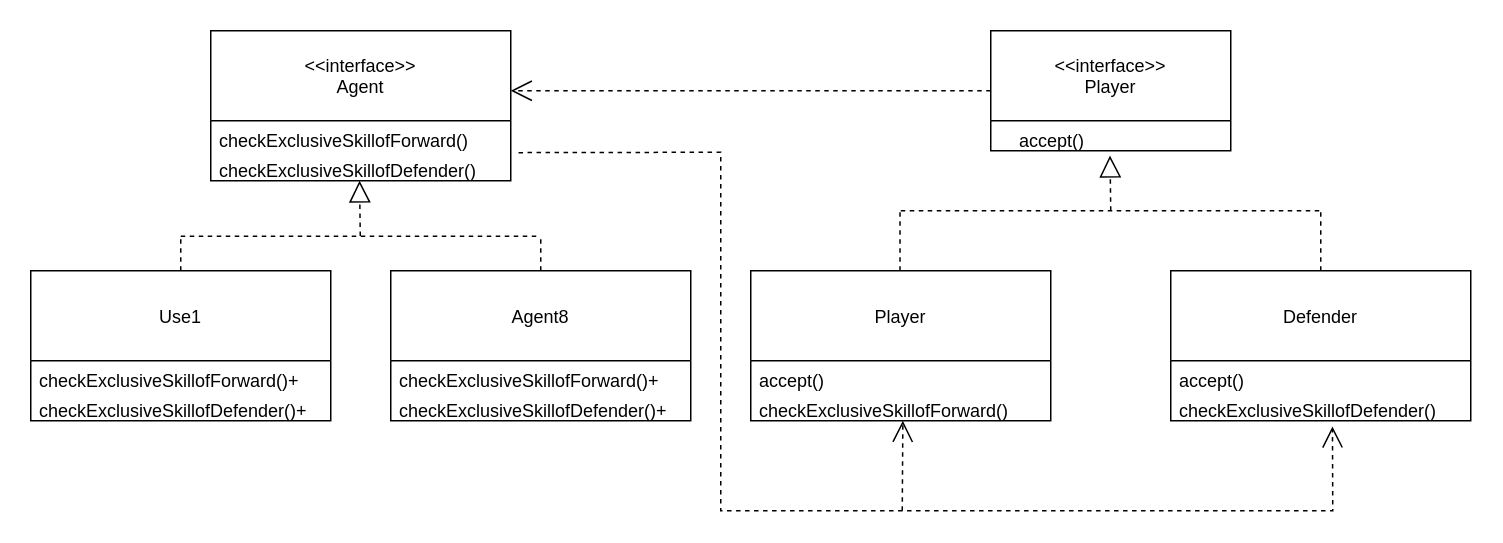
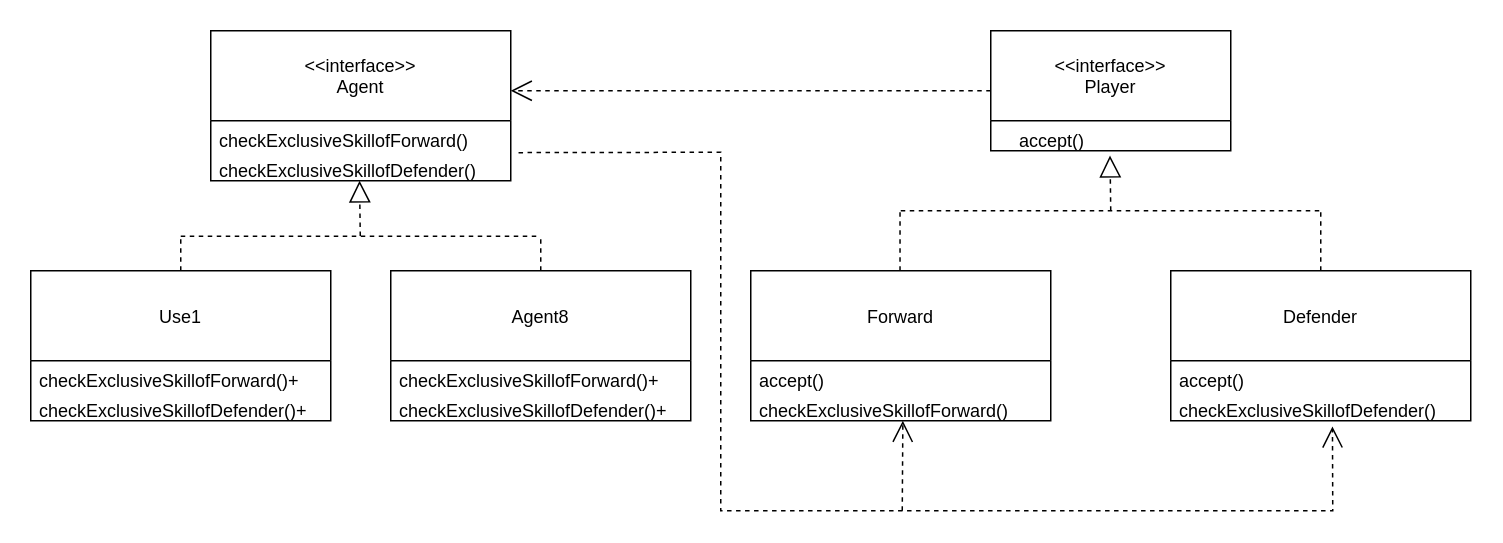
- <mxCell id="10" value="Player" style="swimlane;fontStyle=0;childLayout=stackLayout;horizontal=1;startSize=60;horizontalStack=0;resizeParent=1;resizeParentMax=0;resizeLast=0;collapsible=1;marginBottom=0;" vertex="1" parent="1"><mxGeometry x="500" y="180" width="200" height="100" as="geometry" /></mxCell>
+ <mxCell id="10" value="Forward" style="swimlane;fontStyle=0;childLayout=stackLayout;horizontal=1;startSize=60;horizontalStack=0;resizeParent=1;resizeParentMax=0;resizeLast=0;collapsible=1;marginBottom=0;" vertex="1" parent="1"><mxGeometry x="500" y="180" width="200" height="100" as="geometry" /></mxCell>
